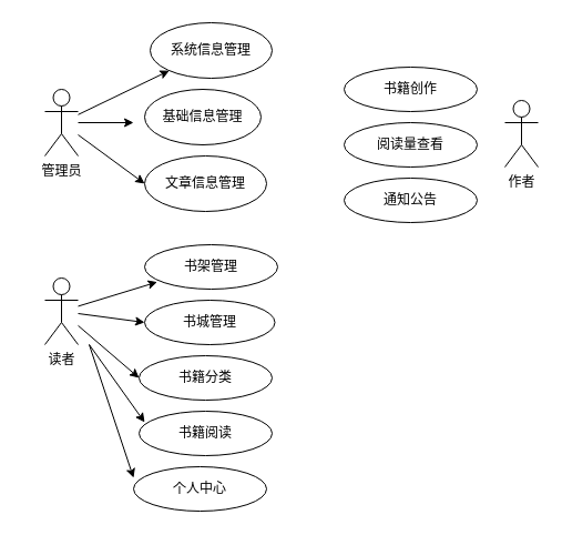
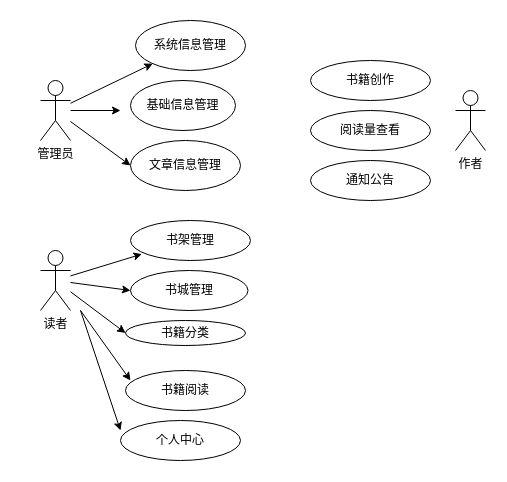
- <mxCell id="14" value="书籍分类" style="ellipse;whiteSpace=wrap;html=1;" vertex="1" parent="1"><mxGeometry x="125" y="320" width="120" height="40" as="geometry" /></mxCell>
+ <mxCell id="14" value="书籍分类" style="ellipse;whiteSpace=wrap;html=1;" vertex="1" parent="1"><mxGeometry x="125" y="320" width="120" height="25" as="geometry" /></mxCell>
